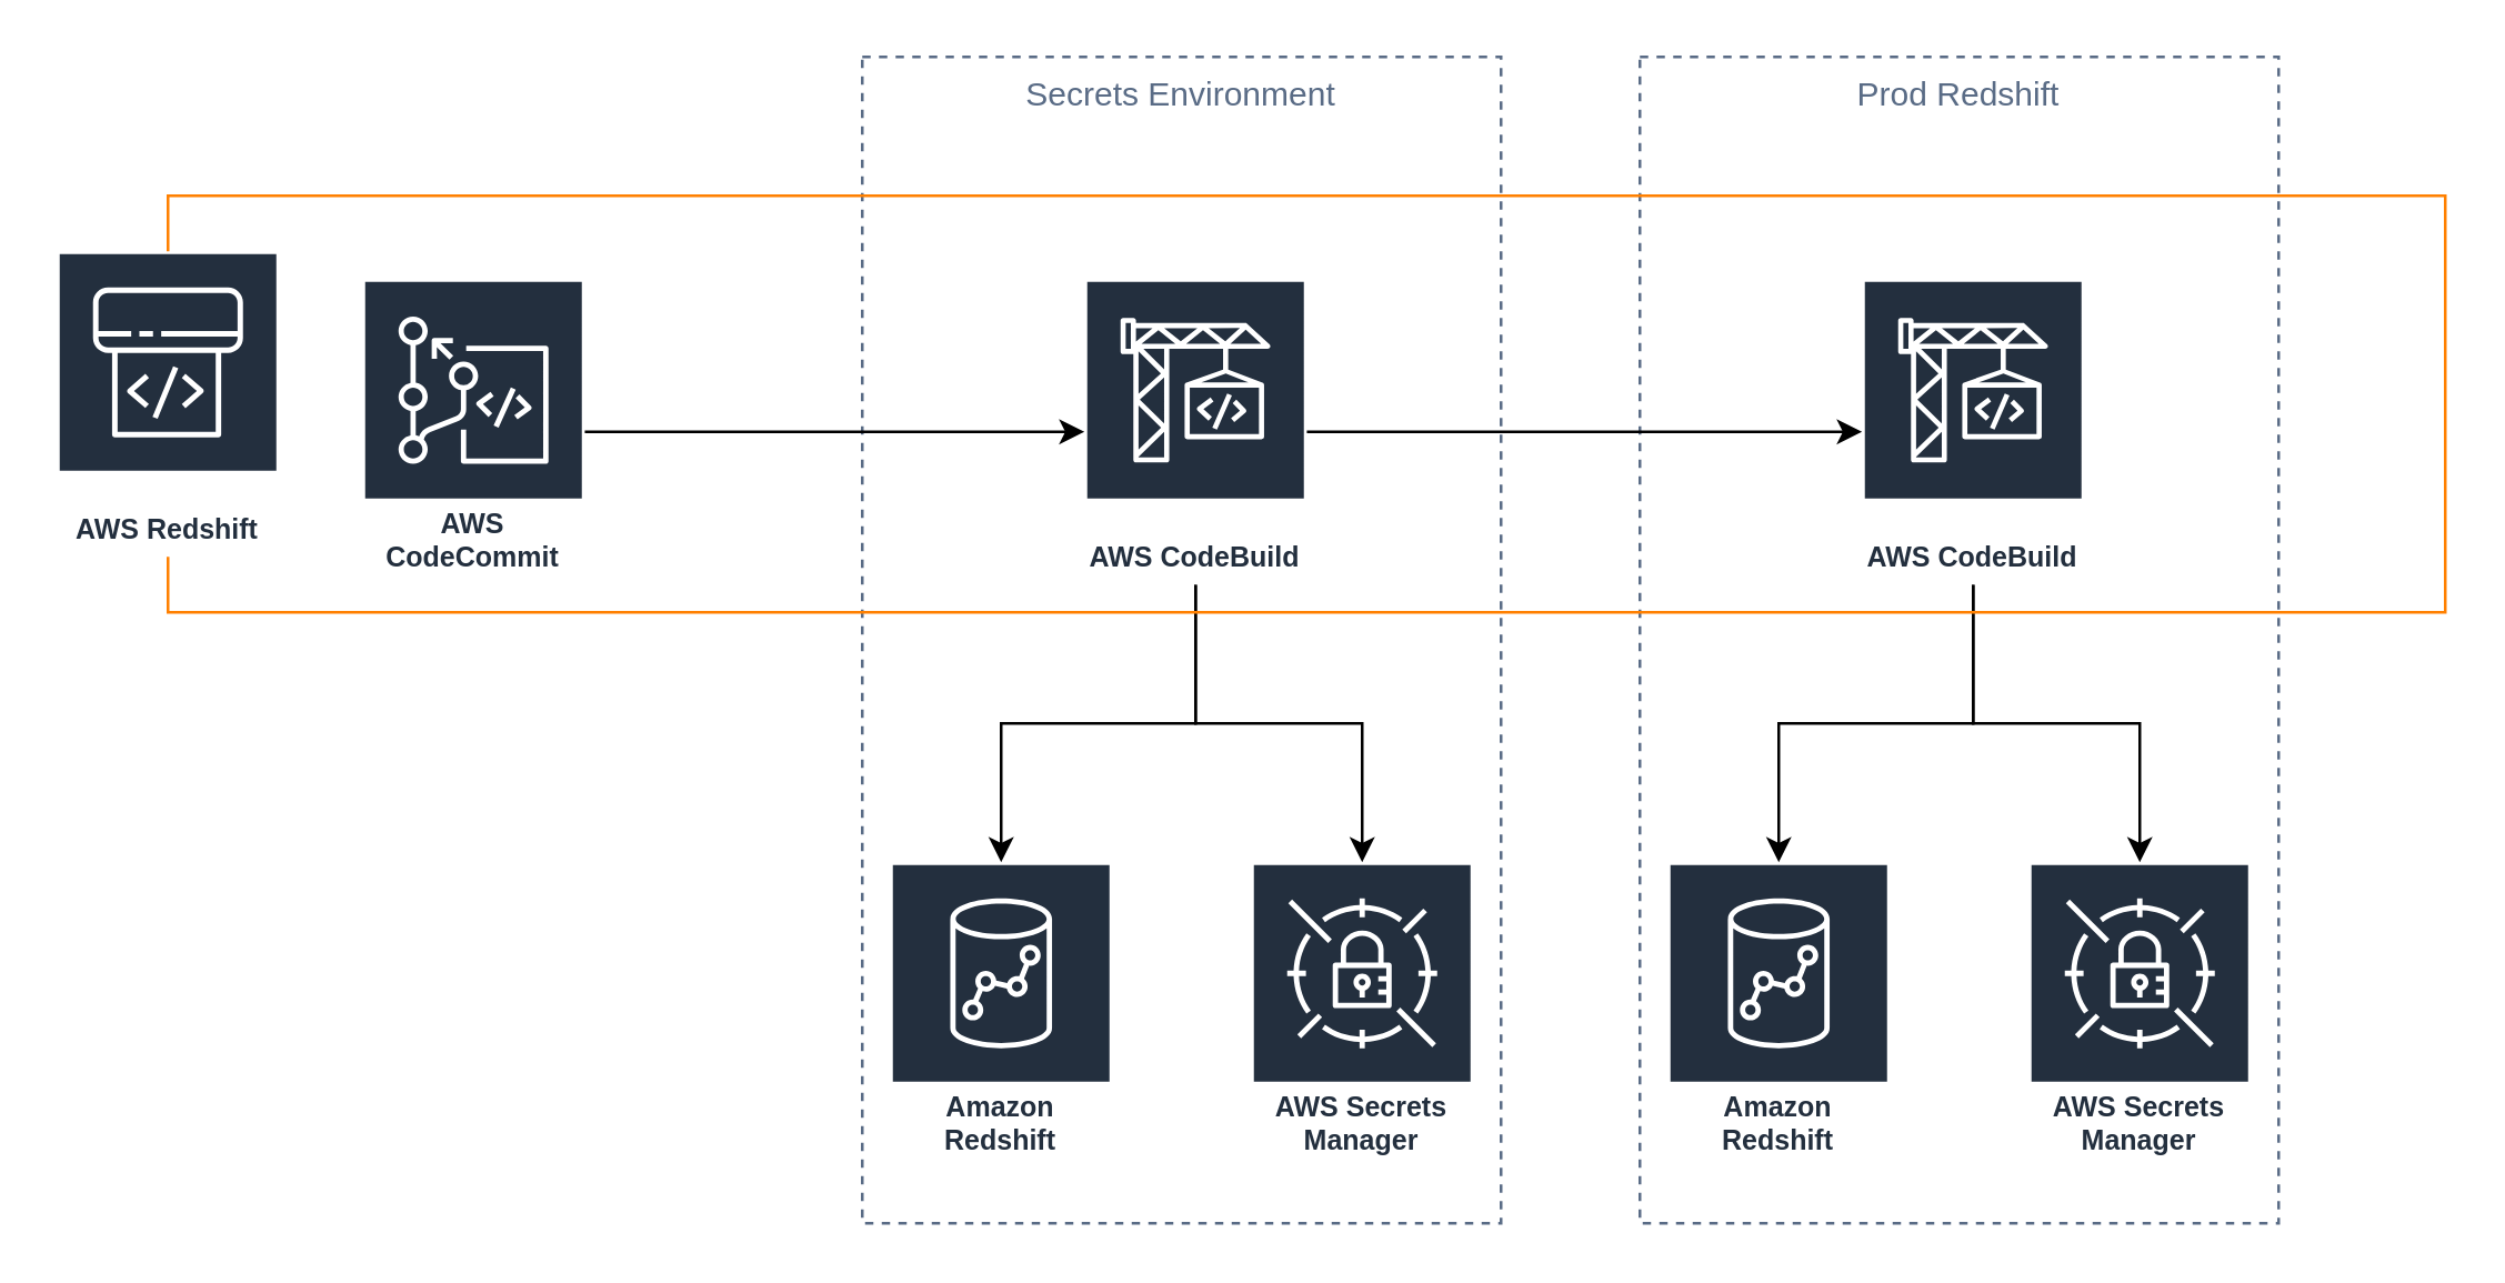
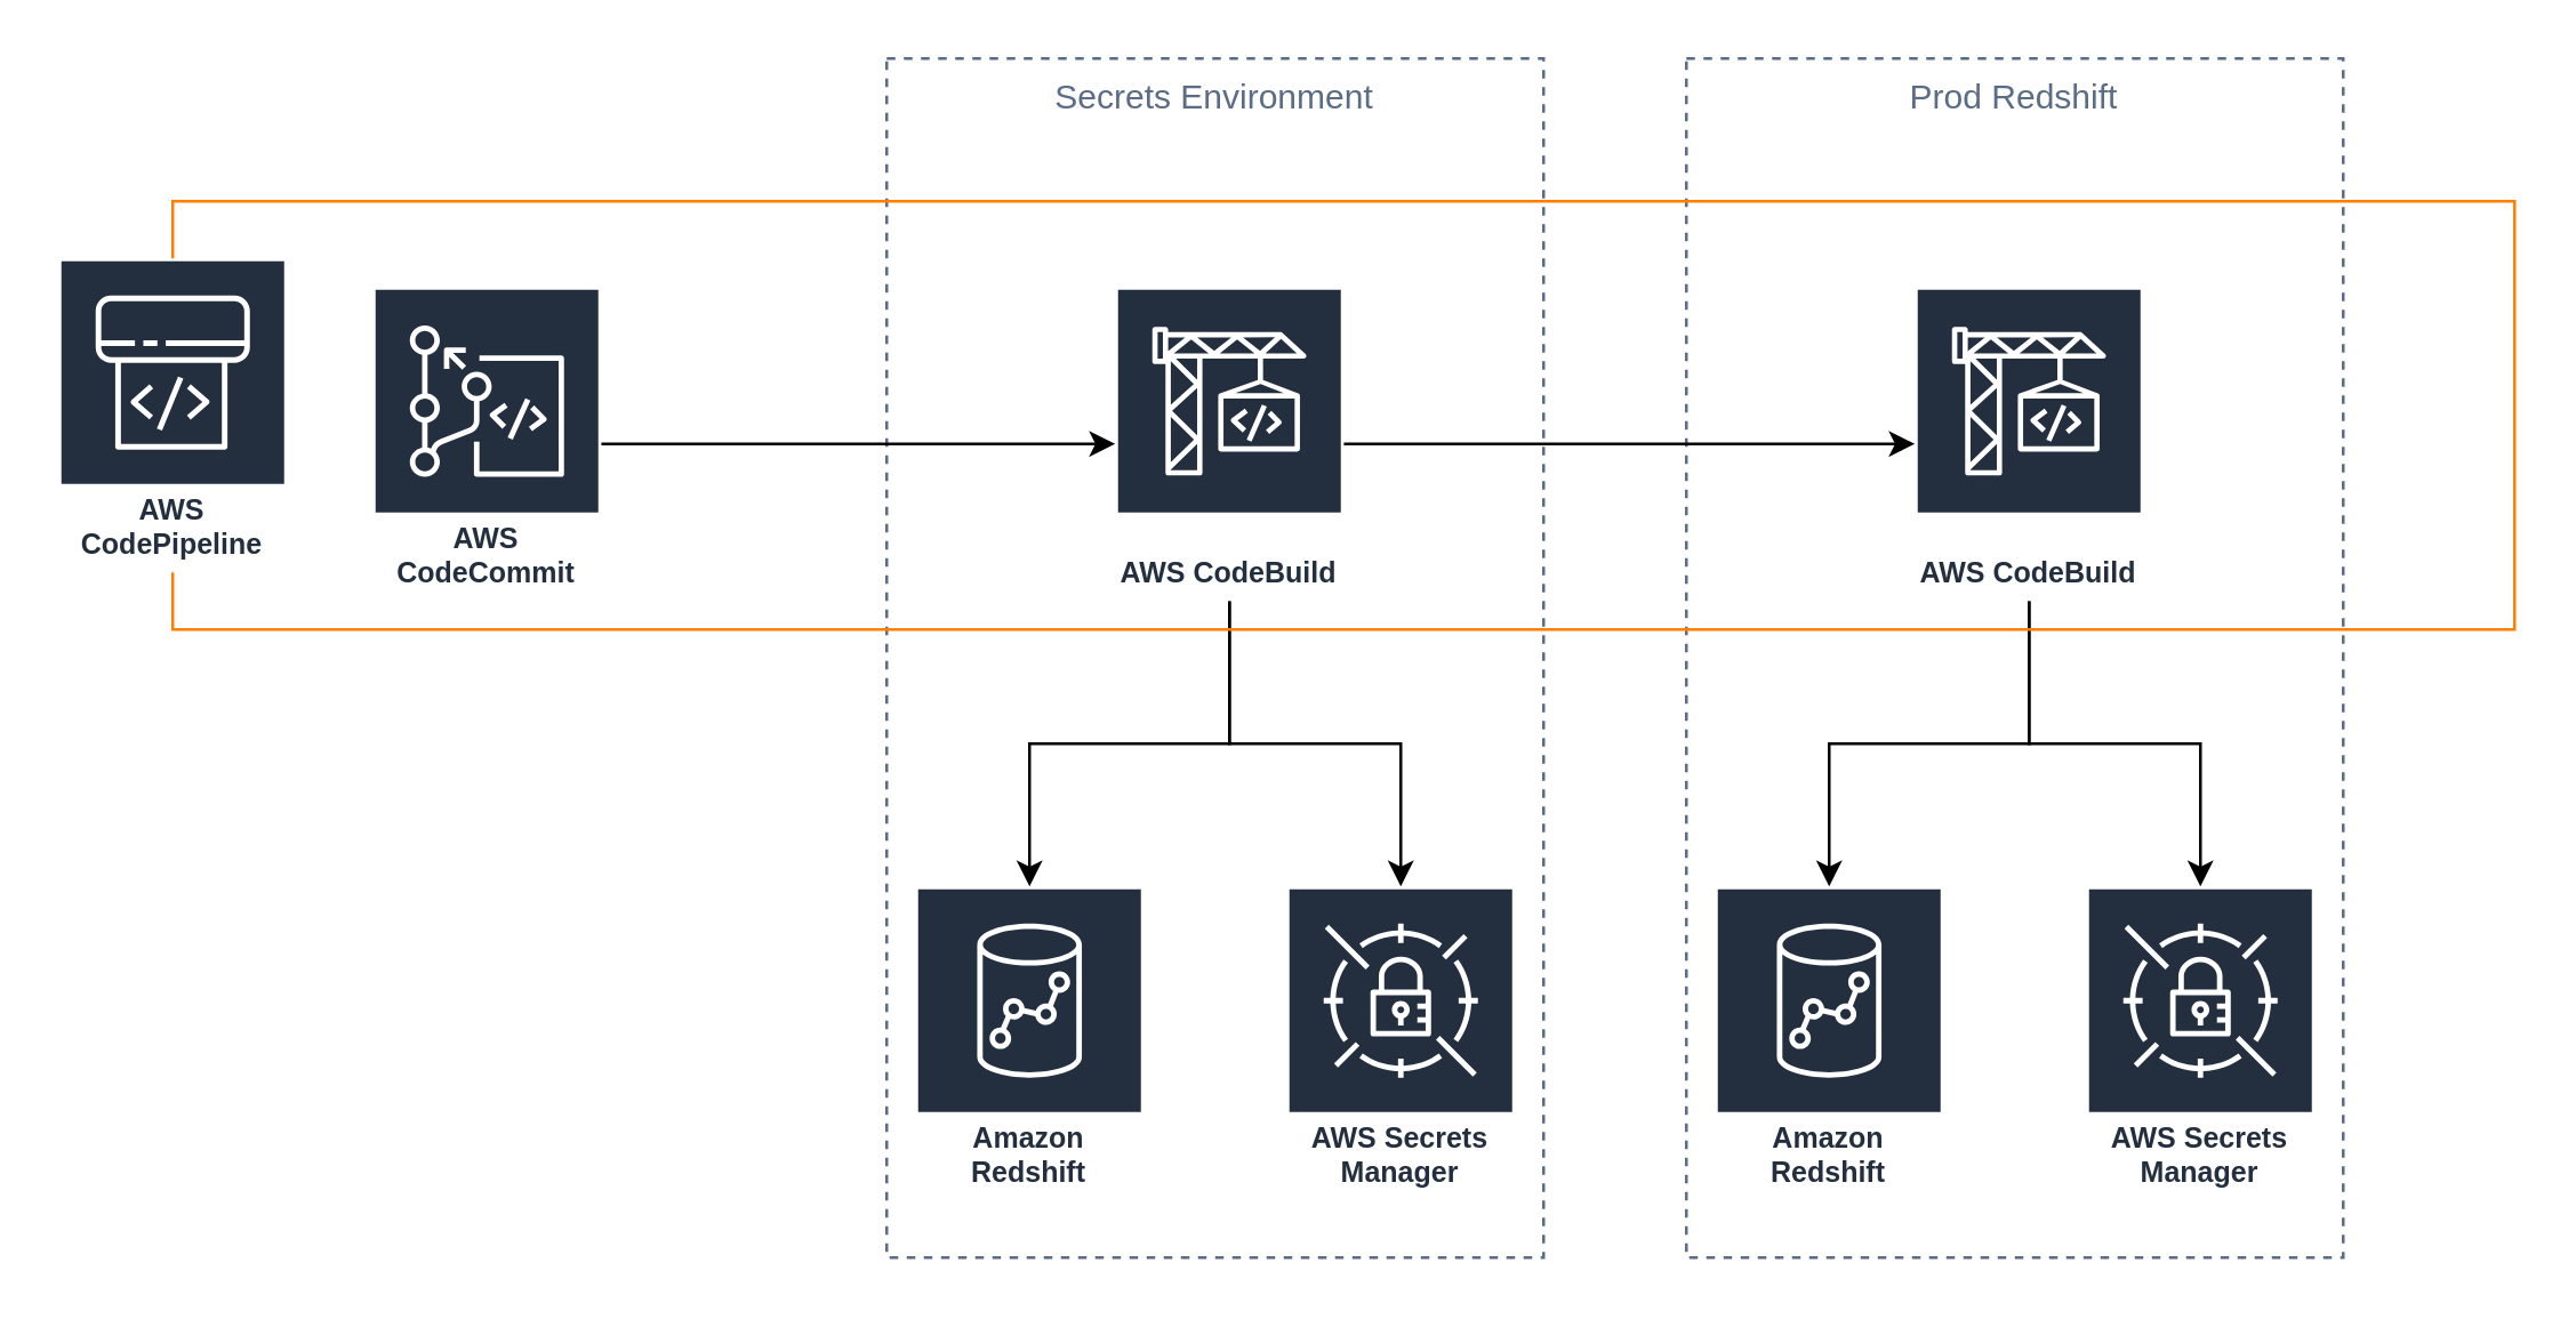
- <mxCell id="18" value="AWS Redshift" style="outlineConnect=0;fontColor=#232F3E;gradientColor=none;strokeColor=#ffffff;fillColor=#232F3E;dashed=0;verticalLabelPosition=middle;verticalAlign=bottom;align=center;html=1;whiteSpace=wrap;fontSize=10;fontStyle=1;spacing=3;shape=mxgraph.aws4.productIcon;prIcon=mxgraph.aws4.codepipeline;" vertex="1" parent="1"><mxGeometry x="20" y="90" width="80" height="110" as="geometry" /></mxCell>
+ <mxCell id="18" value="AWS CodePipeline" style="outlineConnect=0;fontColor=#232F3E;gradientColor=none;strokeColor=#ffffff;fillColor=#232F3E;dashed=0;verticalLabelPosition=middle;verticalAlign=bottom;align=center;html=1;whiteSpace=wrap;fontSize=10;fontStyle=1;spacing=3;shape=mxgraph.aws4.productIcon;prIcon=mxgraph.aws4.codepipeline;" vertex="1" parent="1"><mxGeometry x="20" y="90" width="80" height="110" as="geometry" /></mxCell>
